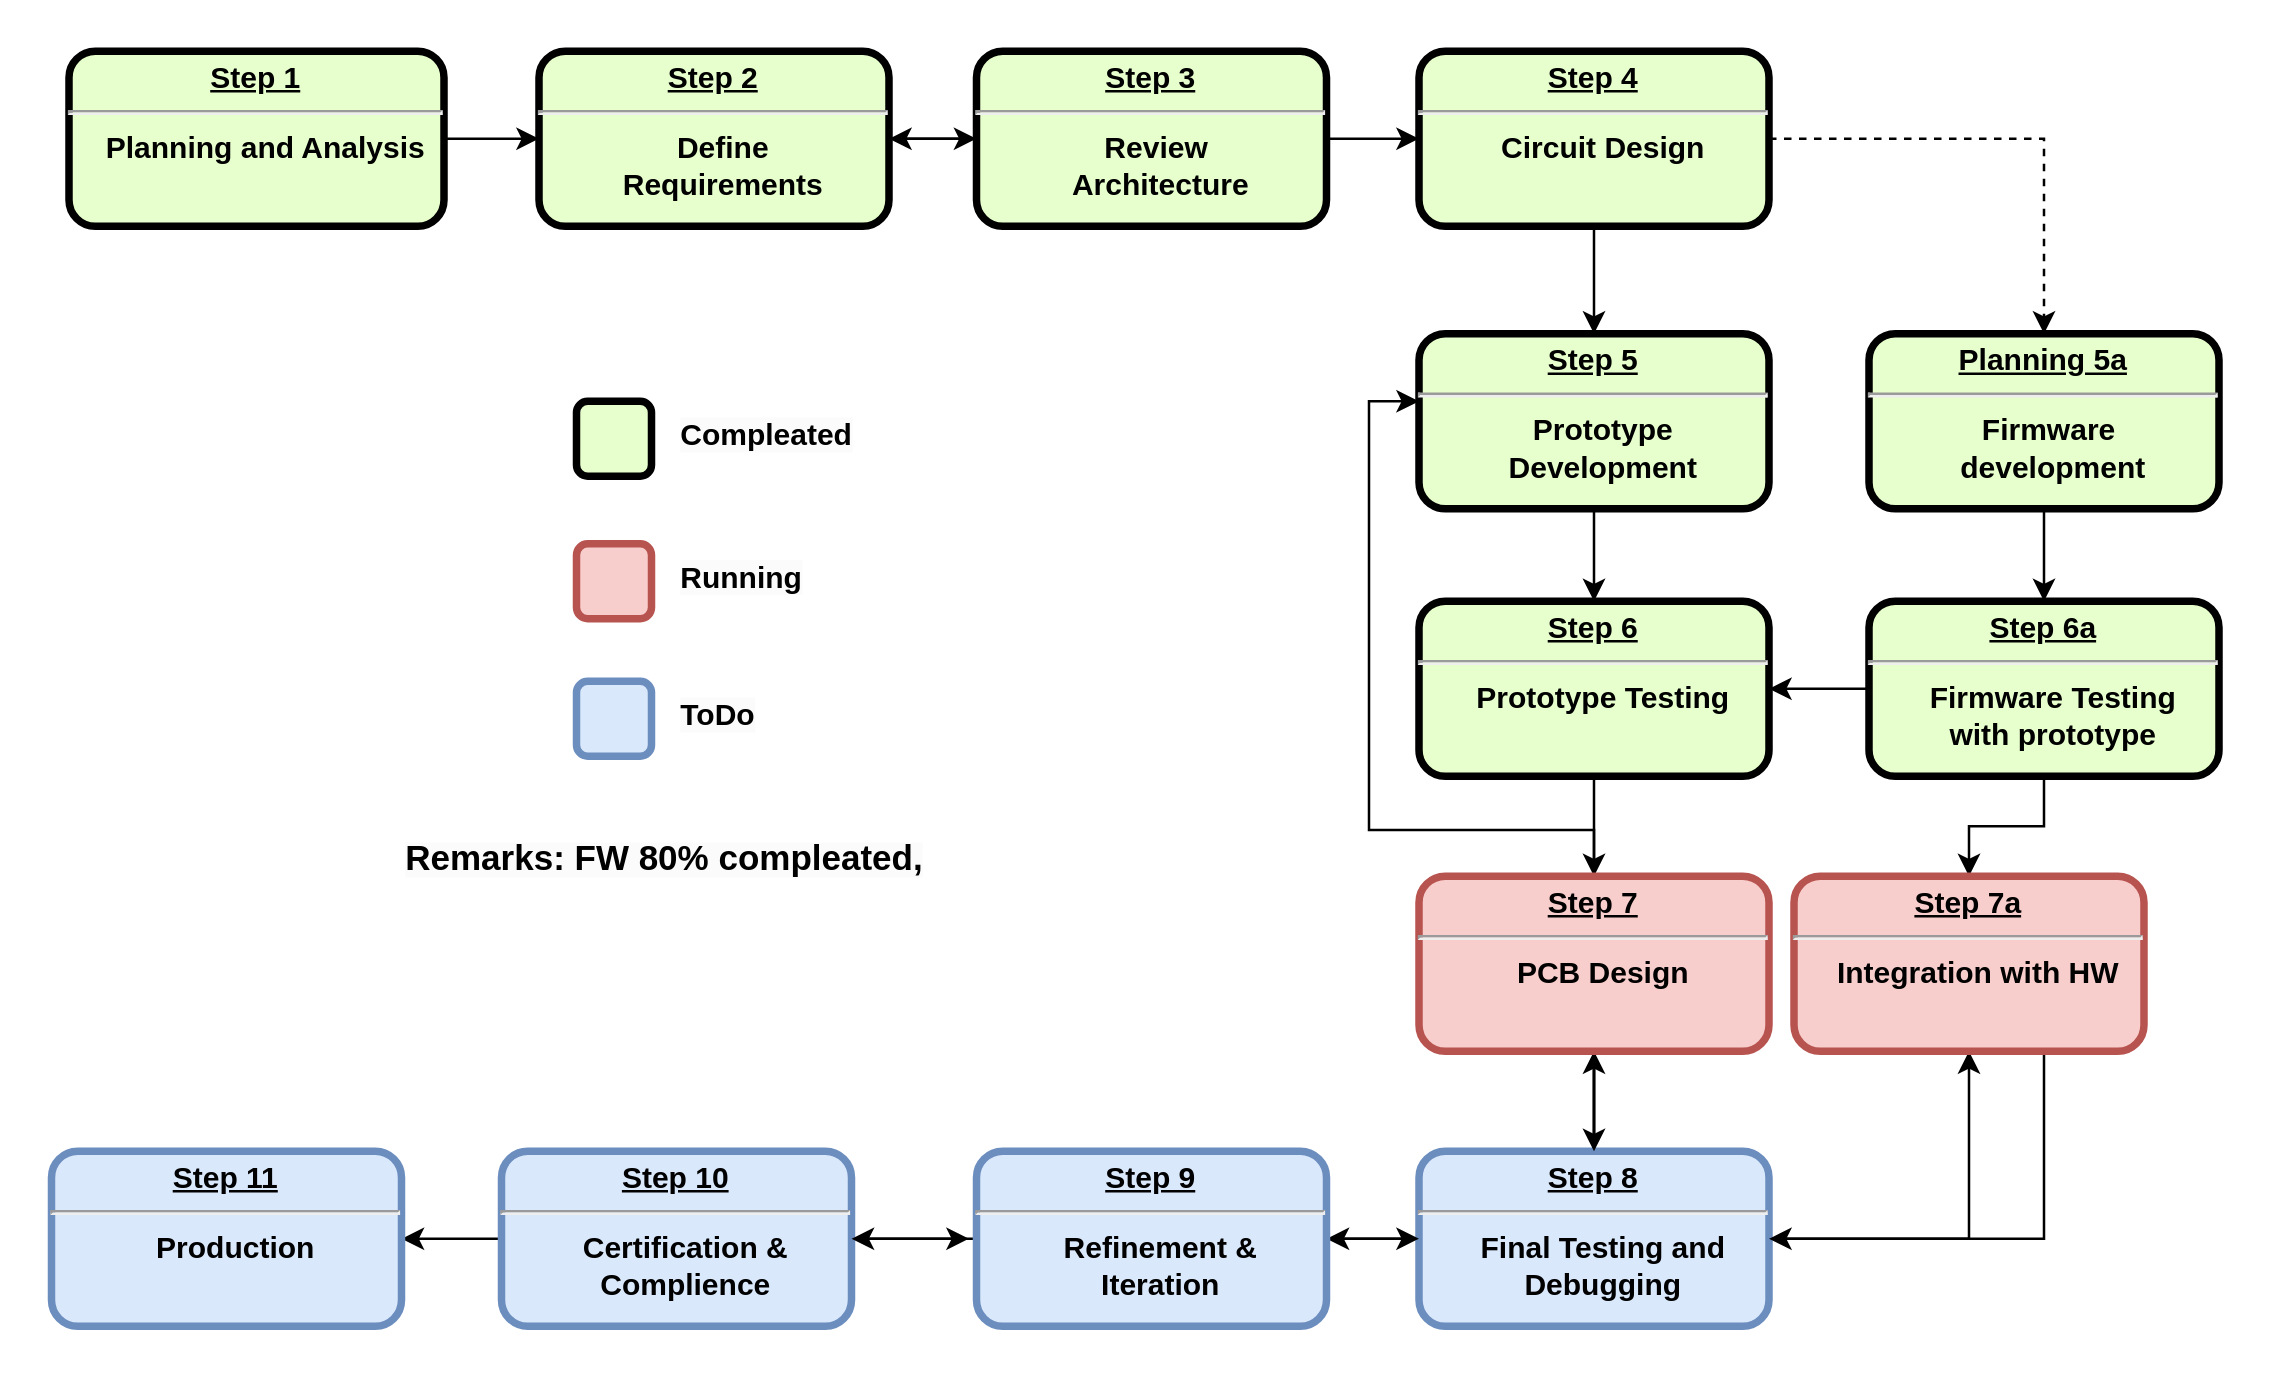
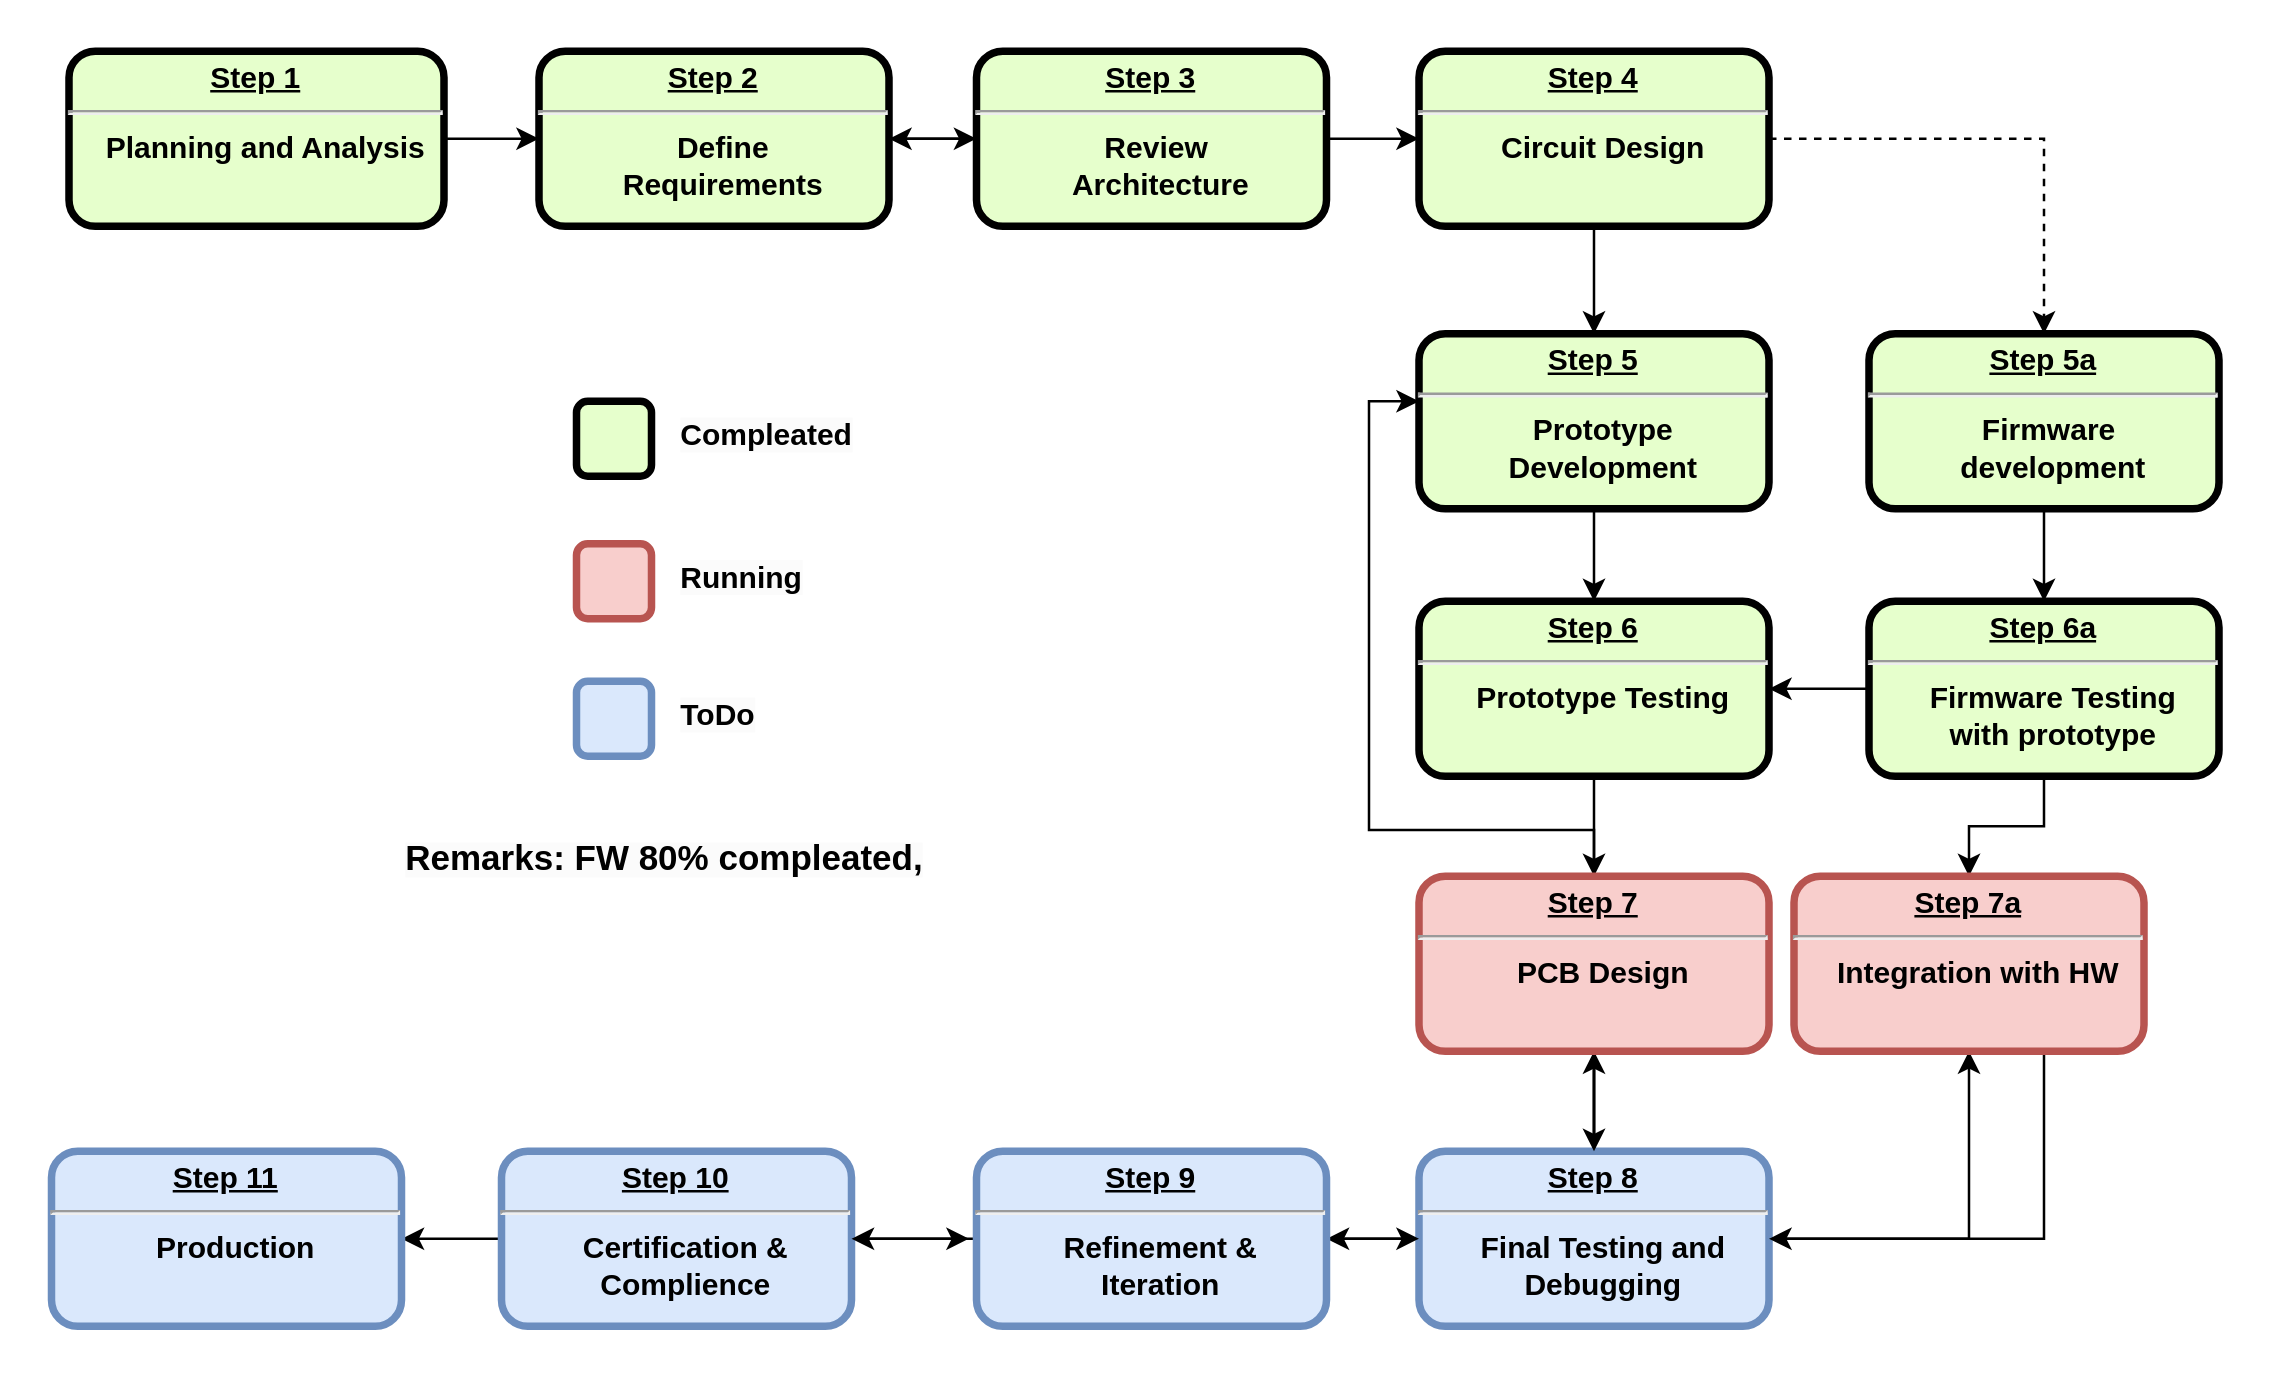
- <mxCell id="33" value="&lt;p style=&quot;margin: 0px; margin-top: 4px; text-align: center; text-decoration: underline;&quot;&gt;&lt;strong&gt;Planning 5a&lt;/strong&gt;&lt;/p&gt;&lt;hr&gt;&lt;p style=&quot;margin: 0px; margin-left: 8px;&quot;&gt;Firmware&amp;nbsp;&lt;/p&gt;&lt;p style=&quot;margin: 0px; margin-left: 8px;&quot;&gt;development&lt;/p&gt;" style="verticalAlign=middle;align=center;overflow=fill;fontSize=12;fontFamily=Helvetica;html=1;rounded=1;fontStyle=1;strokeWidth=3;fillColor=#E6FFCC;" parent="1" vertex="1"><mxGeometry x="747" y="133" width="140" height="70" as="geometry" /></mxCell>
+ <mxCell id="33" value="&lt;p style=&quot;margin: 0px; margin-top: 4px; text-align: center; text-decoration: underline;&quot;&gt;&lt;strong&gt;Step 5a&lt;/strong&gt;&lt;/p&gt;&lt;hr&gt;&lt;p style=&quot;margin: 0px; margin-left: 8px;&quot;&gt;Firmware&amp;nbsp;&lt;/p&gt;&lt;p style=&quot;margin: 0px; margin-left: 8px;&quot;&gt;development&lt;/p&gt;" style="verticalAlign=middle;align=center;overflow=fill;fontSize=12;fontFamily=Helvetica;html=1;rounded=1;fontStyle=1;strokeWidth=3;fillColor=#E6FFCC;" parent="1" vertex="1"><mxGeometry x="747" y="133" width="140" height="70" as="geometry" /></mxCell>
